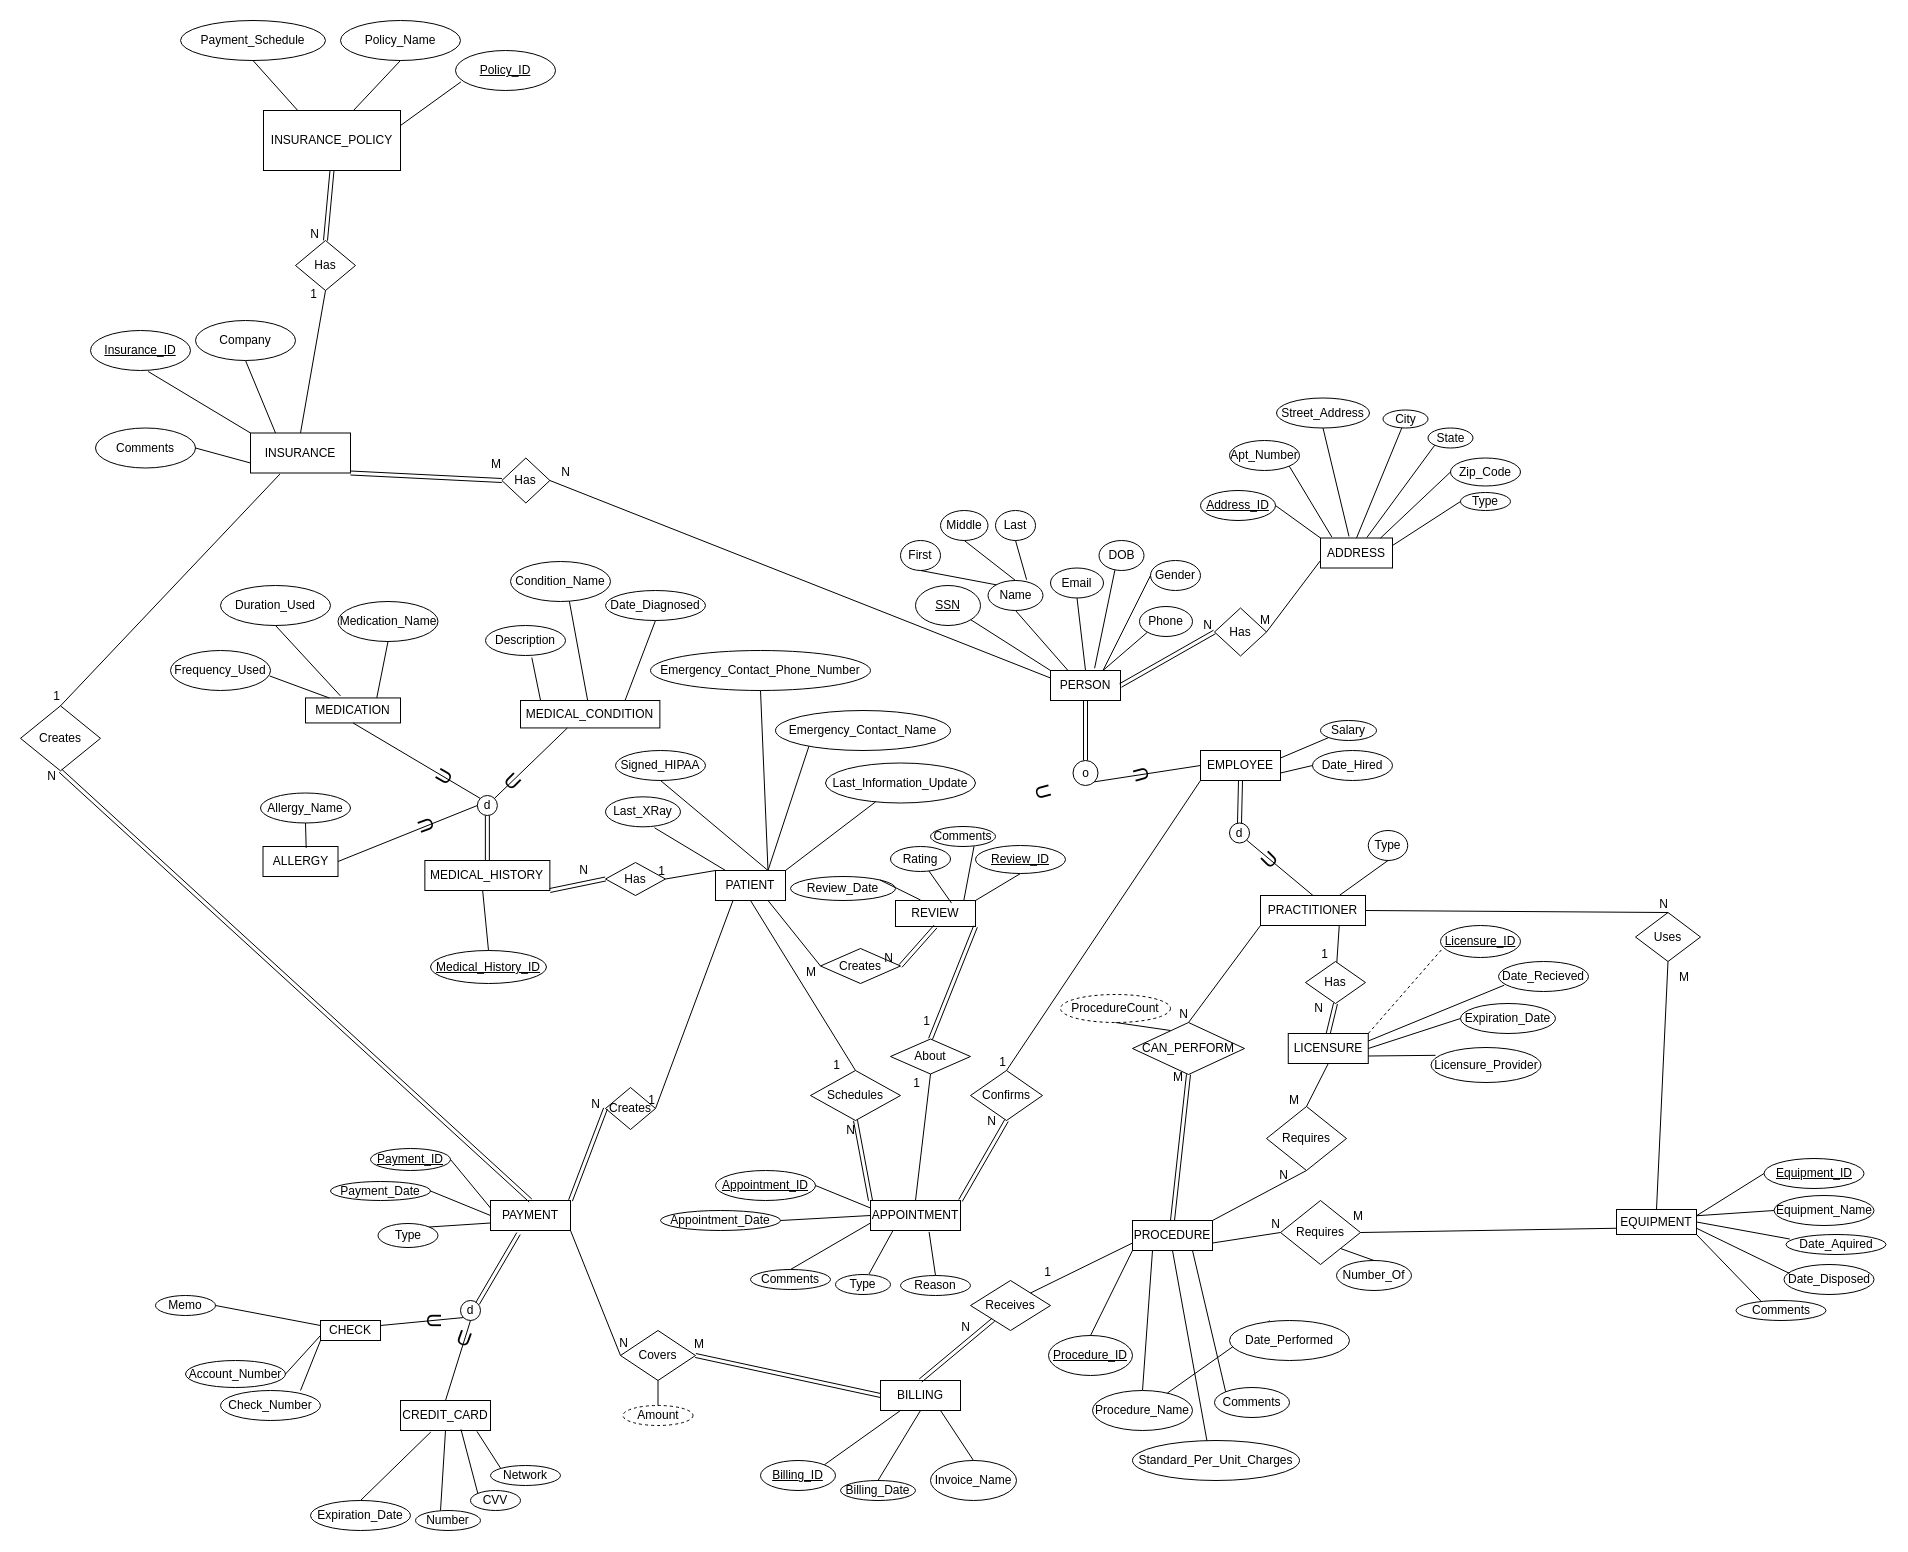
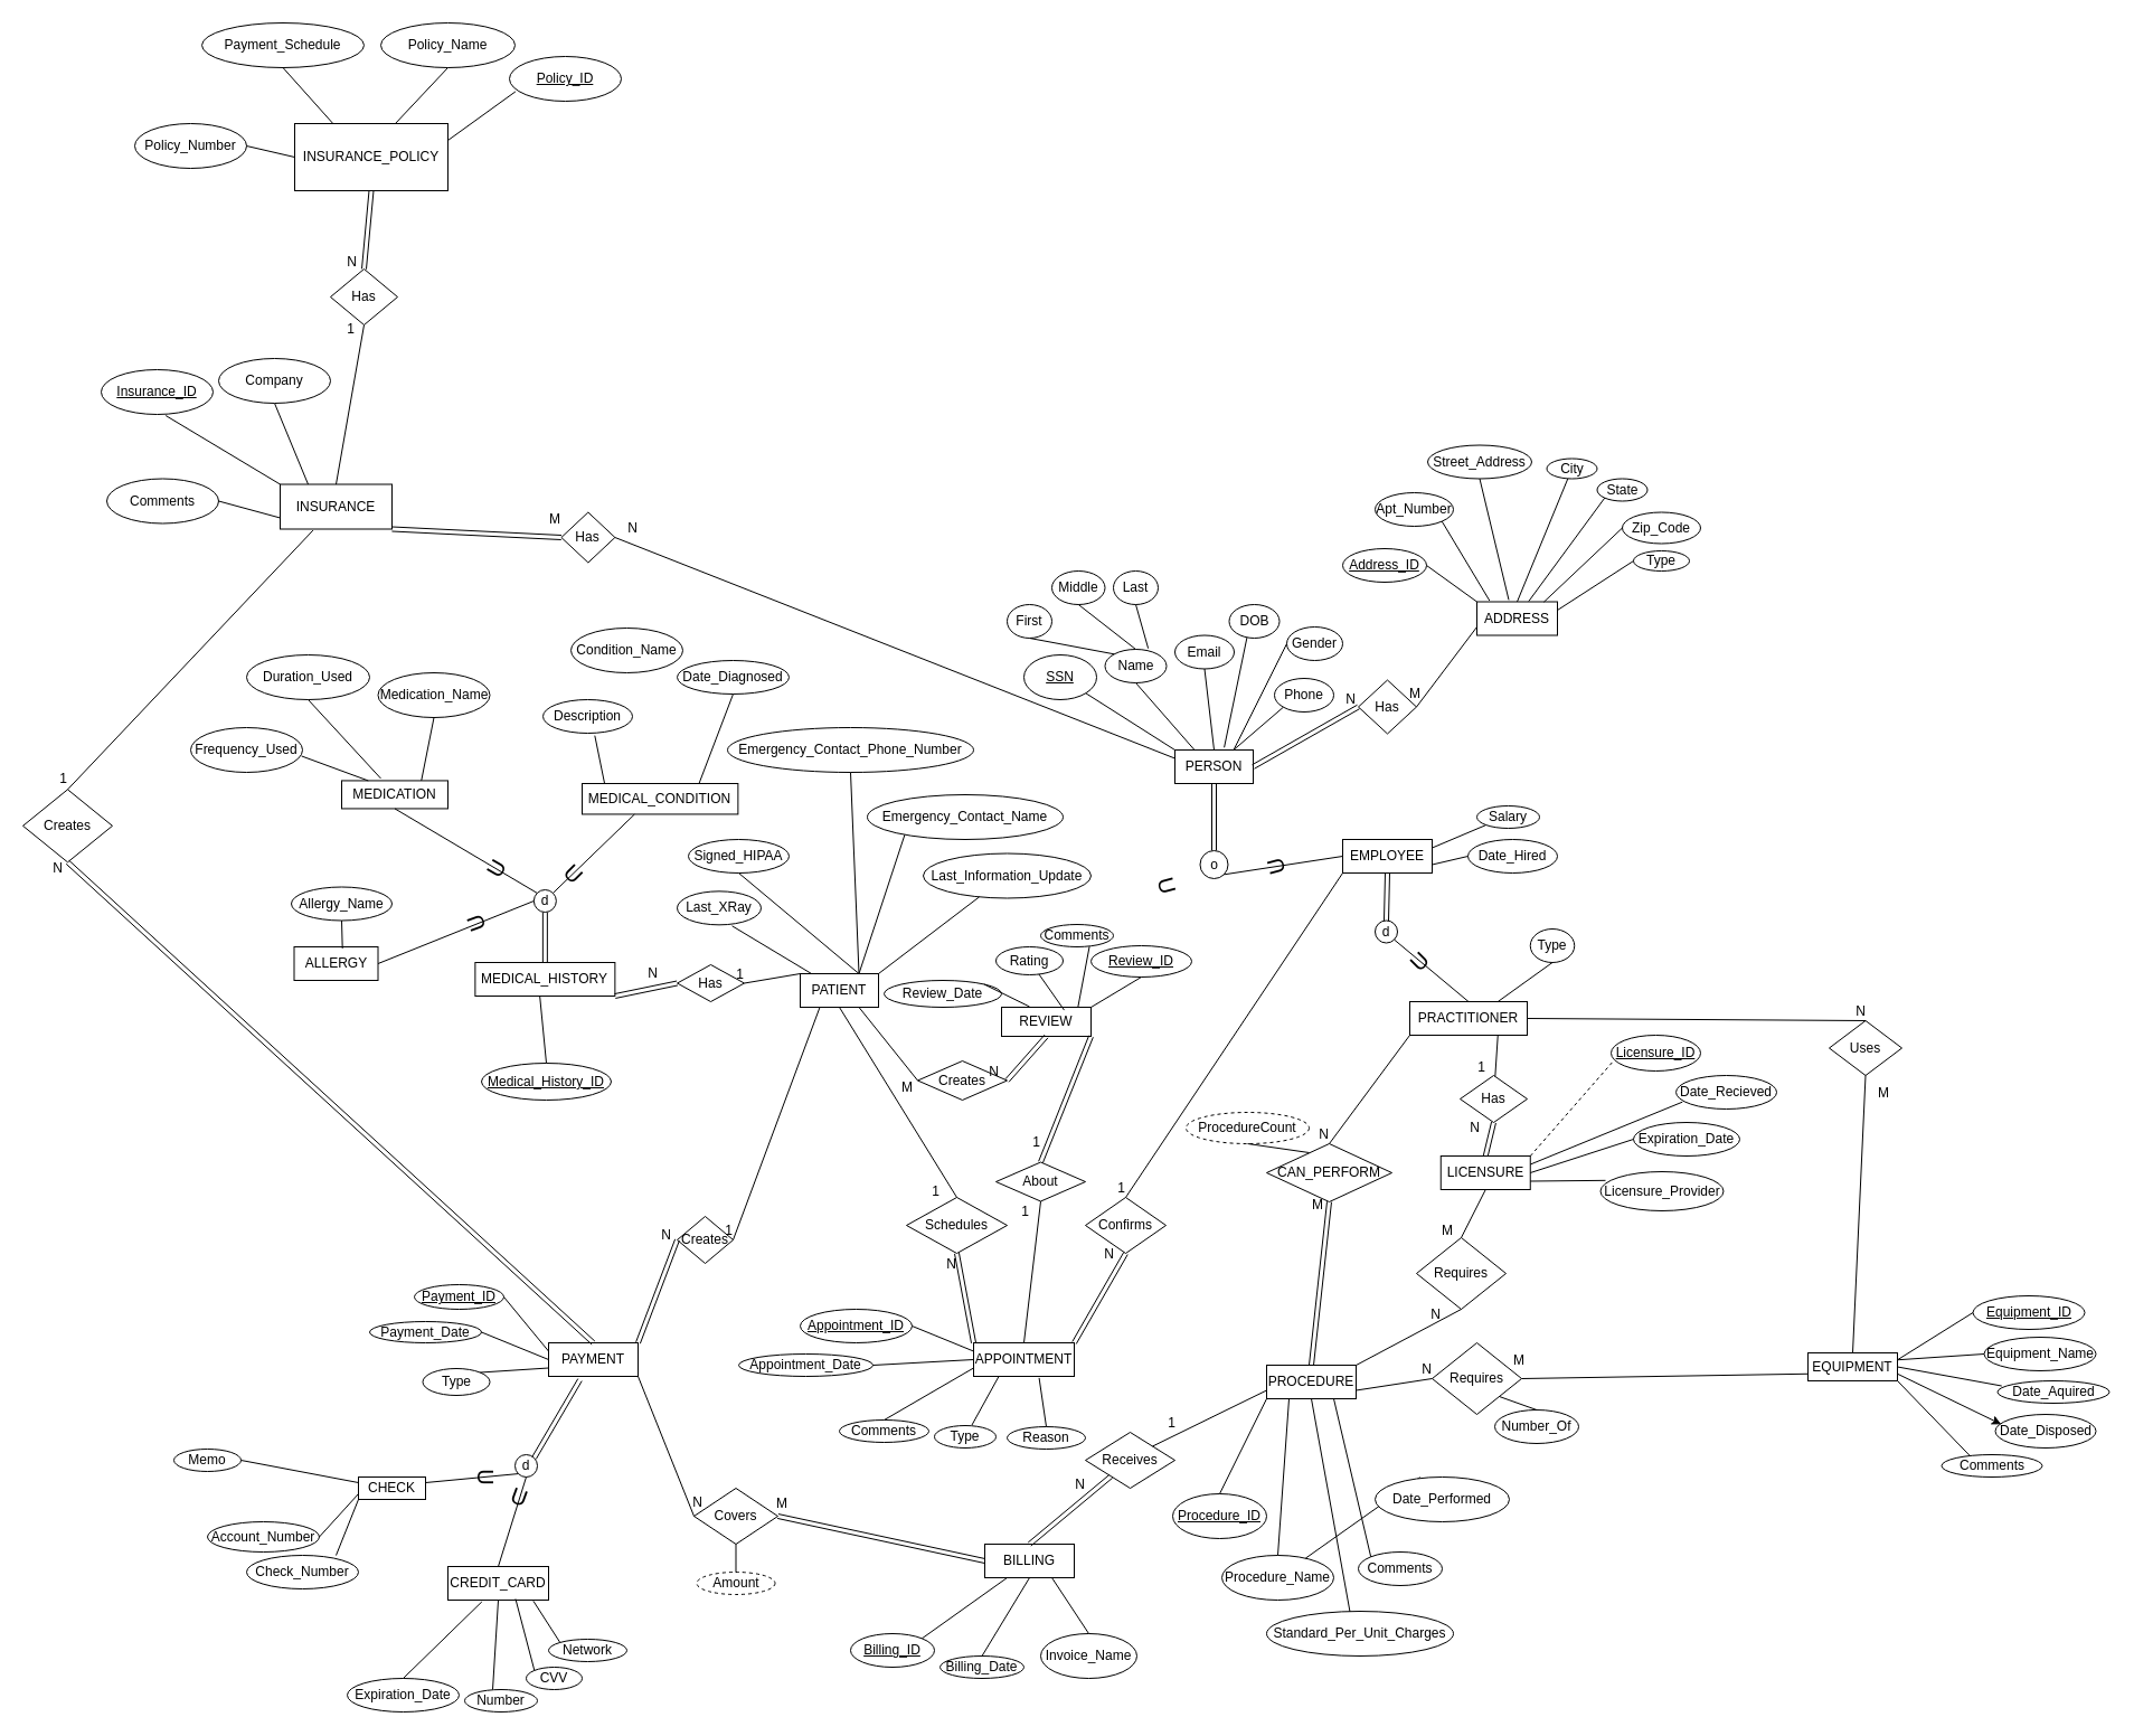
+ <mxCell id="45" value="Policy_Number" style="ellipse;whiteSpace=wrap;html=1;align=center;fontSize=12;" vertex="1" parent="1"><mxGeometry x="120" y="110" width="100" height="40" as="geometry" /></mxCell>
+ <mxCell id="47" value="" style="endArrow=none;html=1;rounded=0;fontSize=12;entryX=1;entryY=0.5;entryDx=0;entryDy=0;exitX=0;exitY=0.5;exitDx=0;exitDy=0;" edge="1" parent="1" source="262" target="45"><mxGeometry relative="1" as="geometry"><mxPoint x="1030" y="217.5" as="sourcePoint" /><mxPoint x="1190" y="217.5" as="targetPoint" /></mxGeometry></mxCell>
- <mxCell id="211" value="" style="endArrow=none;html=1;rounded=0;fontSize=12;entryX=0.588;entryY=0.989;entryDx=0;entryDy=0;entryPerimeter=0;" edge="1" parent="1" source="200" target="208"><mxGeometry width="50" height="50" relative="1" as="geometry"><mxPoint x="530" y="680" as="sourcePoint" /><mxPoint x="580" y="630" as="targetPoint" /></mxGeometry></mxCell>
- <mxCell id="239" value="" style="endArrow=none;html=1;rounded=0;fontSize=12;exitX=1;exitY=0.75;exitDx=0;exitDy=0;entryX=0.059;entryY=0.294;entryDx=0;entryDy=0;entryPerimeter=0;" edge="1" parent="1" source="224" target="236"><mxGeometry relative="1" as="geometry"><mxPoint x="1645.5" y="1244" as="sourcePoint" /><mxPoint x="1805.5" y="1244" as="targetPoint" /></mxGeometry></mxCell>
+ <mxCell id="239" value="" style="endArrow=classic;html=1;rounded=0;fontSize=12;exitX=1;exitY=0.75;exitDx=0;exitDy=0;entryX=0.059;entryY=0.294;entryDx=0;entryDy=0;entryPerimeter=0;" edge="1" parent="1" source="224" target="236"><mxGeometry relative="1" as="geometry"><mxPoint x="1645.5" y="1244" as="sourcePoint" /><mxPoint x="1805.5" y="1244" as="targetPoint" /></mxGeometry></mxCell>
